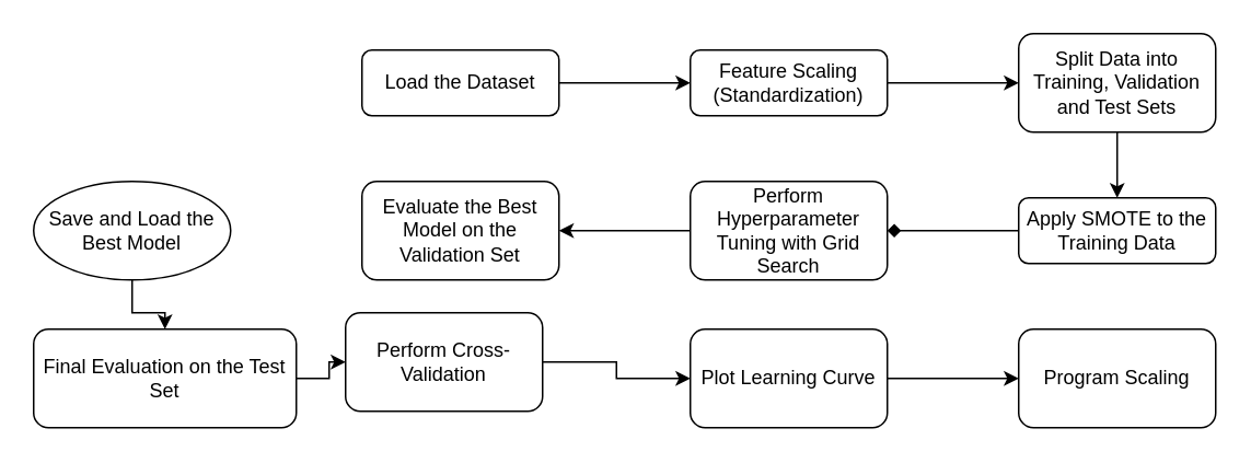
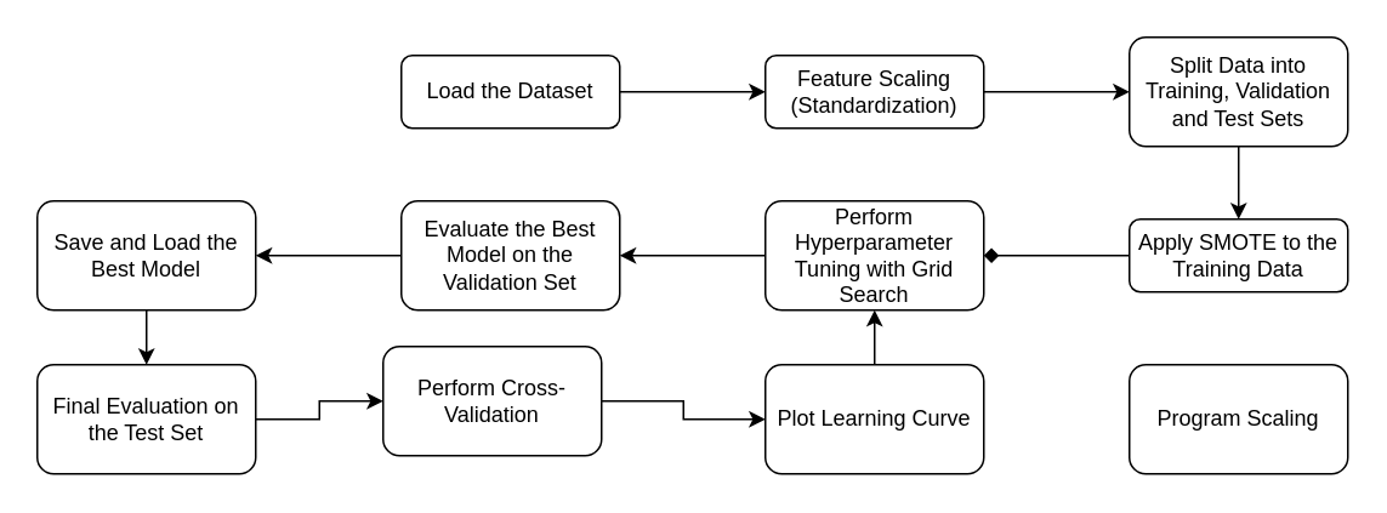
- <mxCell id="15" value="Save and Load the Best Model" style="ellipse;whiteSpace=wrap;html=1;fontSize=12;glass=0;strokeWidth=1;shadow=0;" vertex="1" parent="1"><mxGeometry x="20" y="110" width="120" height="60" as="geometry" /></mxCell>
+ <mxCell id="15" value="Save and Load the Best Model" style="rounded=1;whiteSpace=wrap;html=1;fontSize=12;glass=0;strokeWidth=1;shadow=0;" vertex="1" parent="1"><mxGeometry x="20" y="110" width="120" height="60" as="geometry" /></mxCell>
+ <mxCell id="12" value="" style="edgeStyle=orthogonalEdgeStyle;rounded=0;orthogonalLoop=1;jettySize=auto;html=1;" edge="1" parent="1" source="13" target="15"><mxGeometry relative="1" as="geometry" /></mxCell>
- <mxCell id="17" value="Final Evaluation on the Test Set" style="rounded=1;whiteSpace=wrap;html=1;fontSize=12;glass=0;strokeWidth=1;shadow=0;" vertex="1" parent="1"><mxGeometry x="20" y="200" width="160" height="60" as="geometry" /></mxCell>
+ <mxCell id="17" value="Final Evaluation on the Test Set" style="rounded=1;whiteSpace=wrap;html=1;fontSize=12;glass=0;strokeWidth=1;shadow=0;" vertex="1" parent="1"><mxGeometry x="20" y="200" width="120" height="60" as="geometry" /></mxCell>
- <mxCell id="20" value="" style="edgeStyle=orthogonalEdgeStyle;rounded=0;orthogonalLoop=1;jettySize=auto;html=1;" edge="1" parent="1" source="21" target="22"><mxGeometry relative="1" as="geometry" /></mxCell>
+ <mxCell id="20" value="" style="edgeStyle=orthogonalEdgeStyle;rounded=0;orthogonalLoop=1;jettySize=auto;html=1;" edge="1" parent="1" source="21" target="11"><mxGeometry relative="1" as="geometry" /></mxCell>
